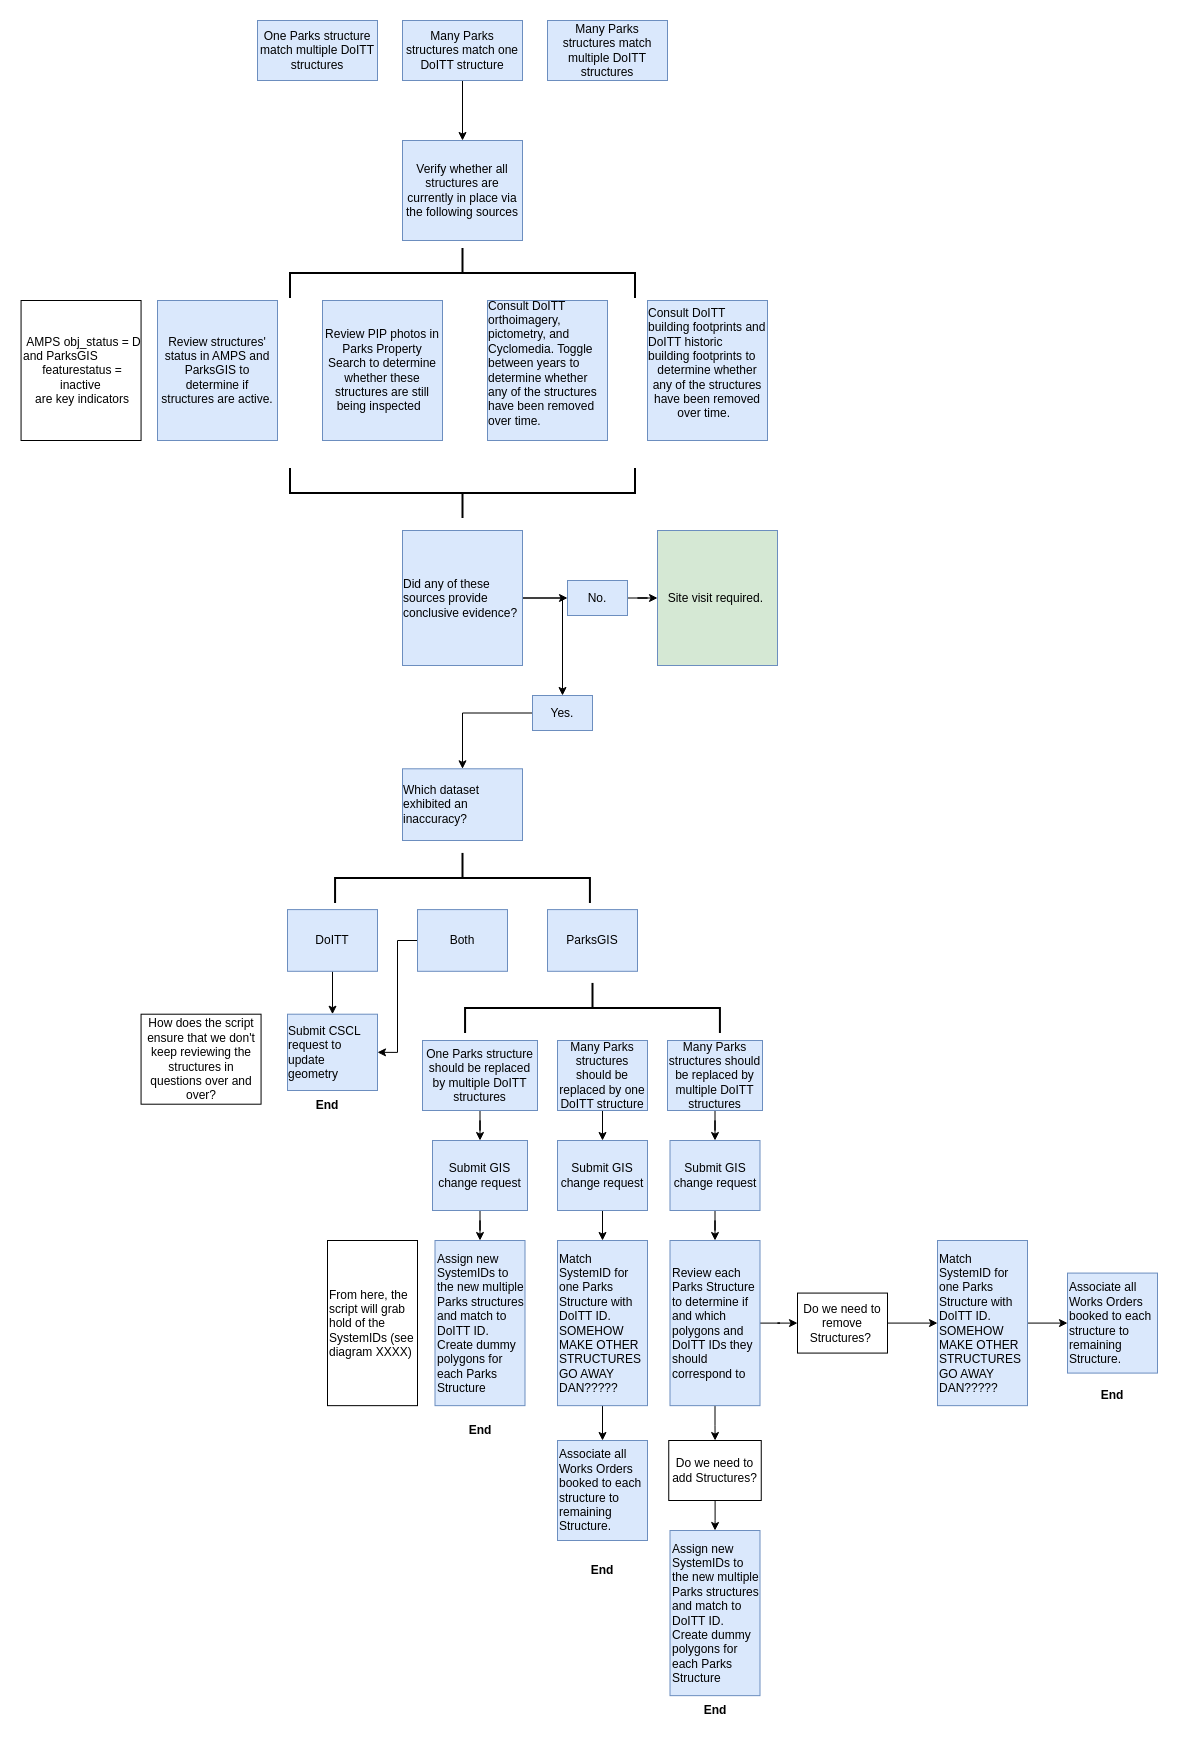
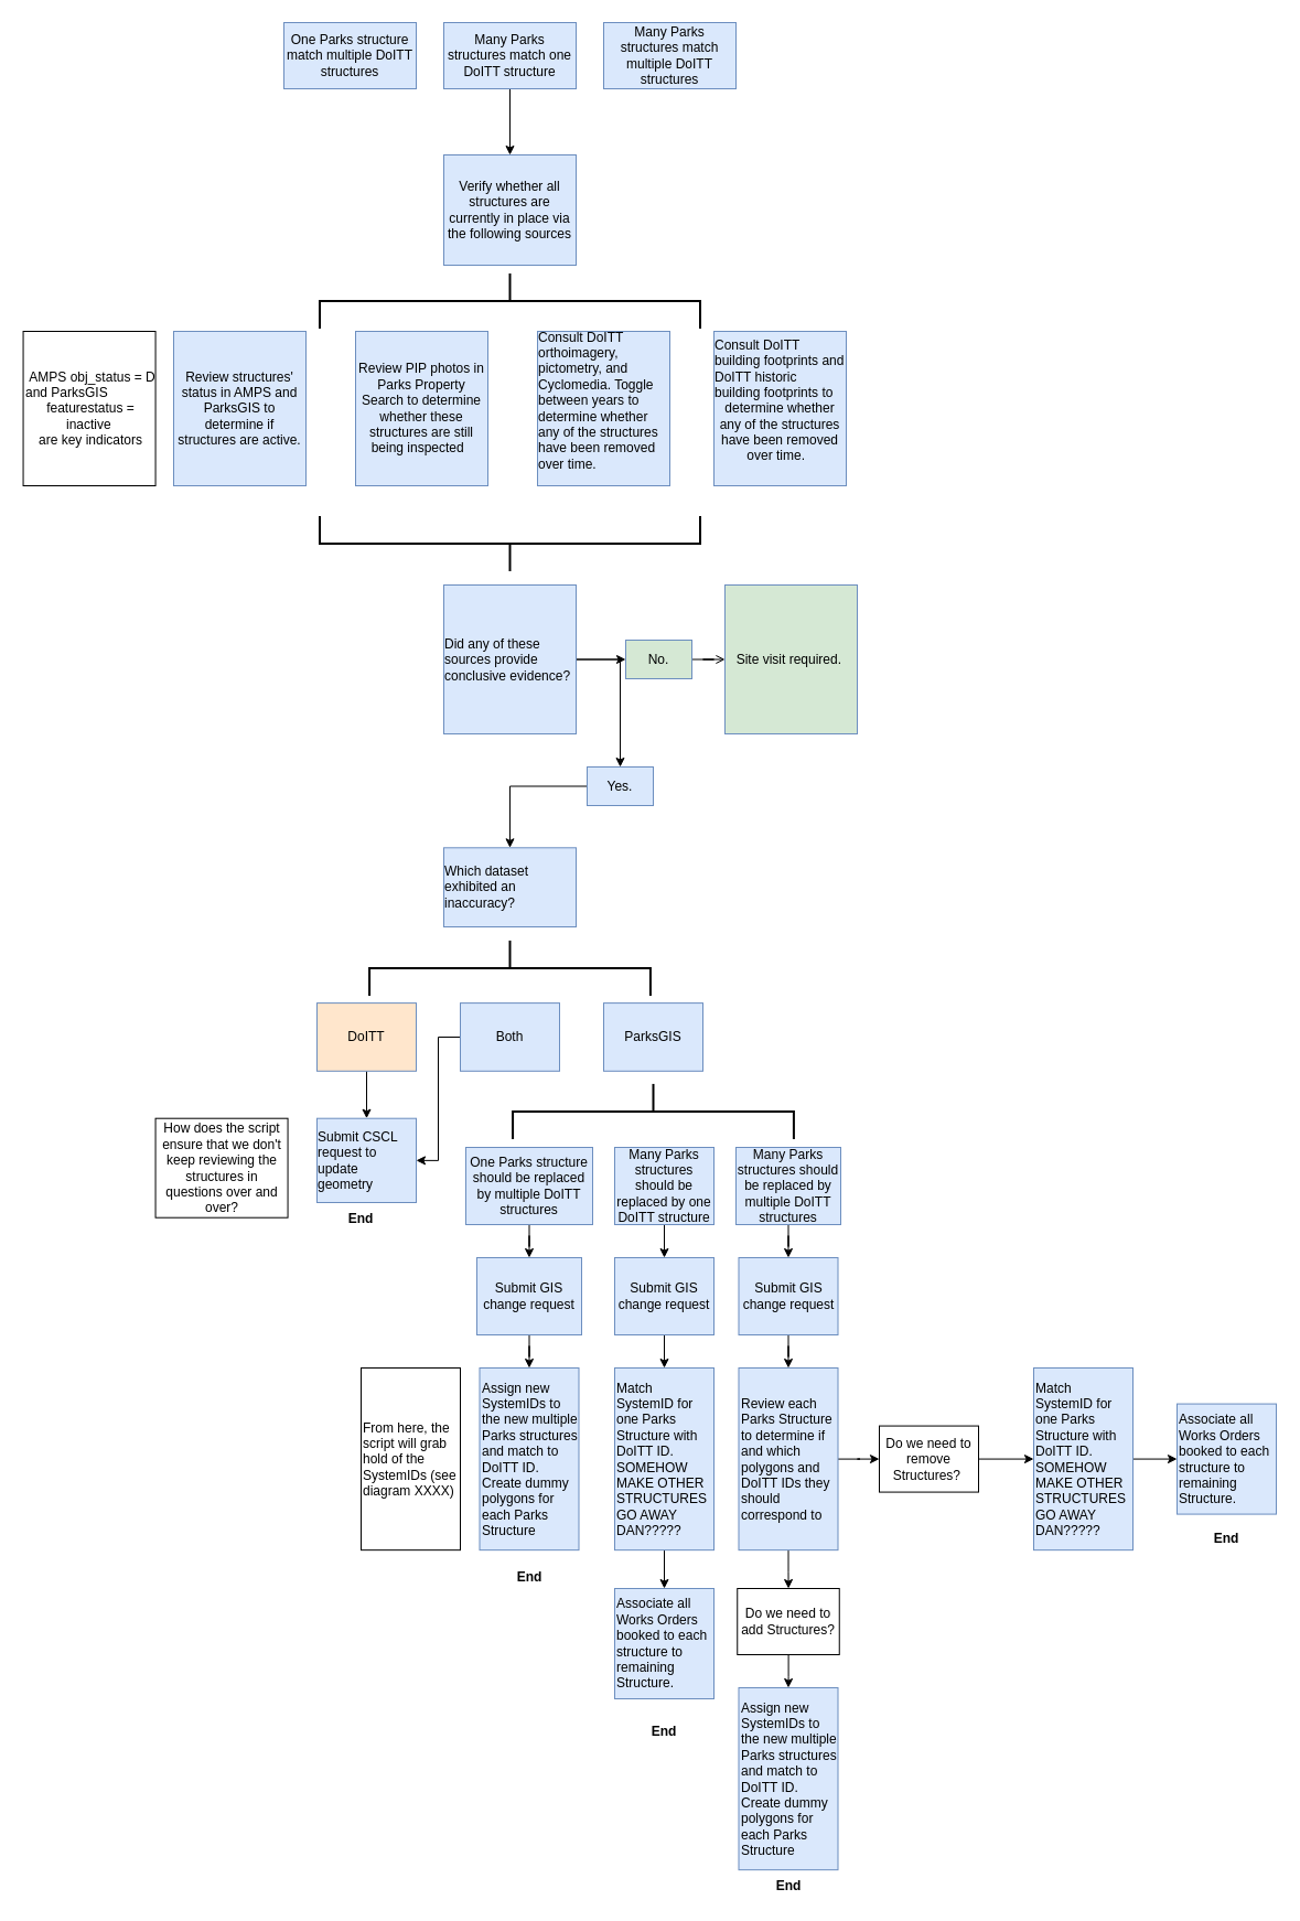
- <mxCell id="15" value="&lt;div style=&quot;text-align: left ; box-sizing: border-box&quot;&gt;No.&lt;/div&gt;" style="rounded=0;whiteSpace=wrap;html=1;fillColor=#dae8fc;strokeColor=#6c8ebf;" vertex="1" parent="1"><mxGeometry x="567" y="580" width="60" height="35" as="geometry" /></mxCell>
+ <mxCell id="15" value="&lt;div style=&quot;text-align: left ; box-sizing: border-box&quot;&gt;No.&lt;/div&gt;" style="rounded=0;whiteSpace=wrap;html=1;fillColor=#d5e8d4;strokeColor=#6c8ebf;" vertex="1" parent="1"><mxGeometry x="567" y="580" width="60" height="35" as="geometry" /></mxCell>
- <mxCell id="14" value="" style="edgeStyle=orthogonalEdgeStyle;rounded=0;orthogonalLoop=1;jettySize=auto;html=1;" edge="1" parent="1" source="15" target="16"><mxGeometry relative="1" as="geometry" /></mxCell>
+ <mxCell id="14" value="" style="edgeStyle=orthogonalEdgeStyle;rounded=0;orthogonalLoop=1;jettySize=auto;html=1;endArrow=open;" edge="1" parent="1" source="15" target="16"><mxGeometry relative="1" as="geometry" /></mxCell>
- <mxCell id="23" value="&lt;div style=&quot;text-align: left ; box-sizing: border-box&quot;&gt;DoITT&lt;/div&gt;" style="rounded=0;whiteSpace=wrap;html=1;fillColor=#dae8fc;strokeColor=#6c8ebf;" vertex="1" parent="1"><mxGeometry x="287" y="909.1" width="90" height="61.7" as="geometry" /></mxCell>
+ <mxCell id="23" value="&lt;div style=&quot;text-align: left ; box-sizing: border-box&quot;&gt;DoITT&lt;/div&gt;" style="rounded=0;whiteSpace=wrap;html=1;fillColor=#ffe6cc;strokeColor=#6c8ebf;" vertex="1" parent="1"><mxGeometry x="287" y="909.1" width="90" height="61.7" as="geometry" /></mxCell>
